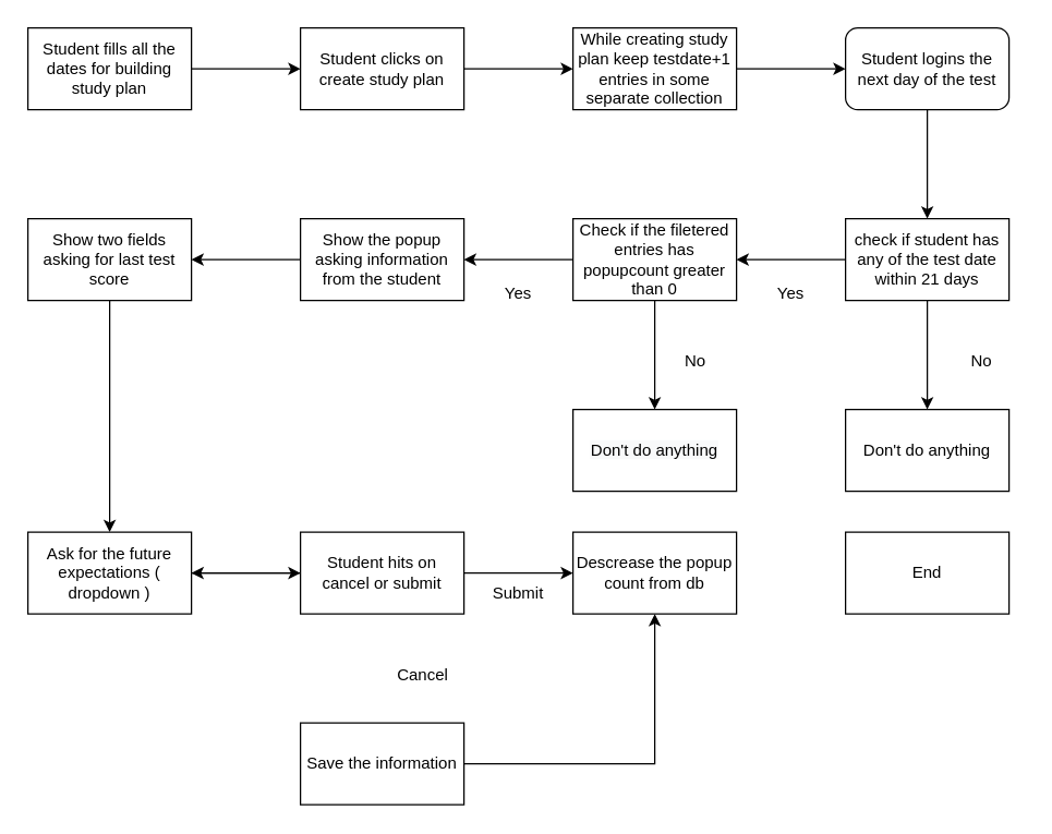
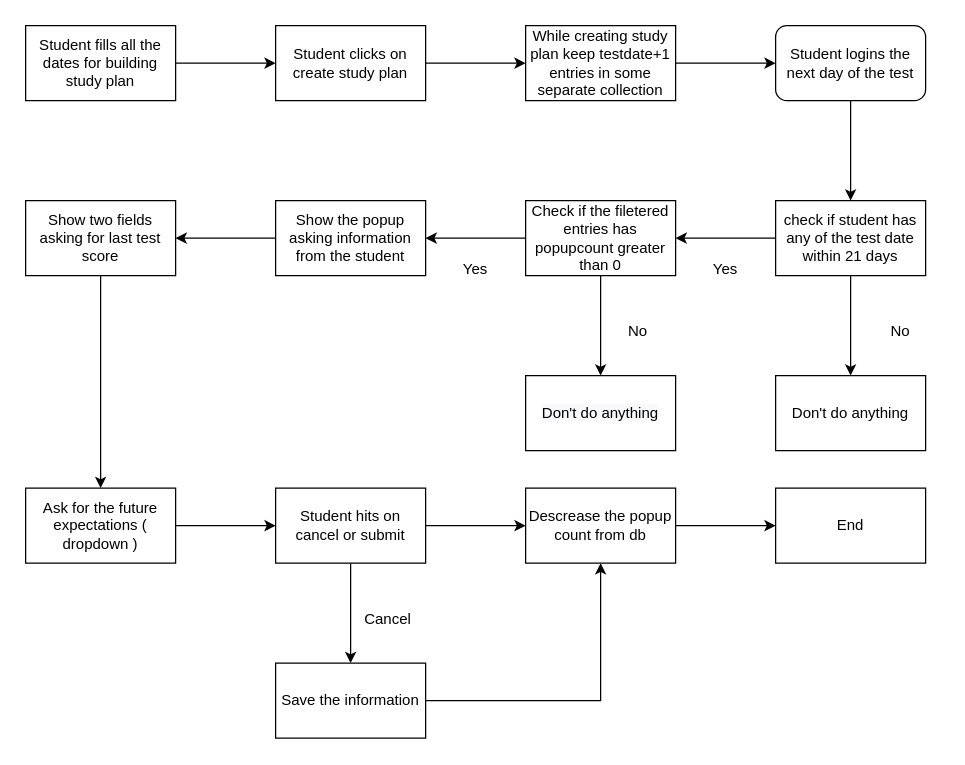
- <mxCell id="24" value="" style="edgeStyle=orthogonalEdgeStyle;rounded=0;orthogonalLoop=1;jettySize=auto;html=1;" edge="1" parent="1" source="26" target="23"><mxGeometry relative="1" as="geometry" /></mxCell>
+ <mxCell id="24" value="" style="edgeStyle=orthogonalEdgeStyle;rounded=0;orthogonalLoop=1;jettySize=auto;html=1;" edge="1" parent="1" source="26" target="28"><mxGeometry relative="1" as="geometry" /></mxCell>
+ <mxCell id="29" value="" style="edgeStyle=orthogonalEdgeStyle;rounded=0;orthogonalLoop=1;jettySize=auto;html=1;" edge="1" parent="1" source="30" target="31"><mxGeometry relative="1" as="geometry" /></mxCell>
- <mxCell id="37" value="Submit" style="text;html=1;strokeColor=none;fillColor=none;align=center;verticalAlign=middle;whiteSpace=wrap;rounded=0;" vertex="1" parent="1"><mxGeometry x="350" y="420" width="60" height="30" as="geometry" /></mxCell>
